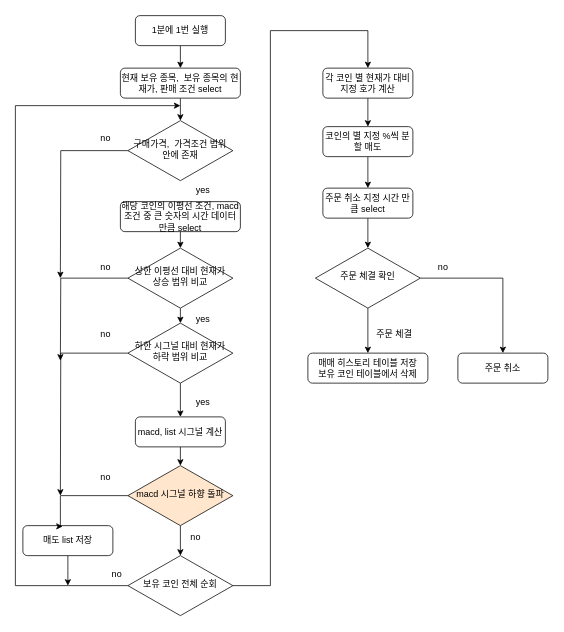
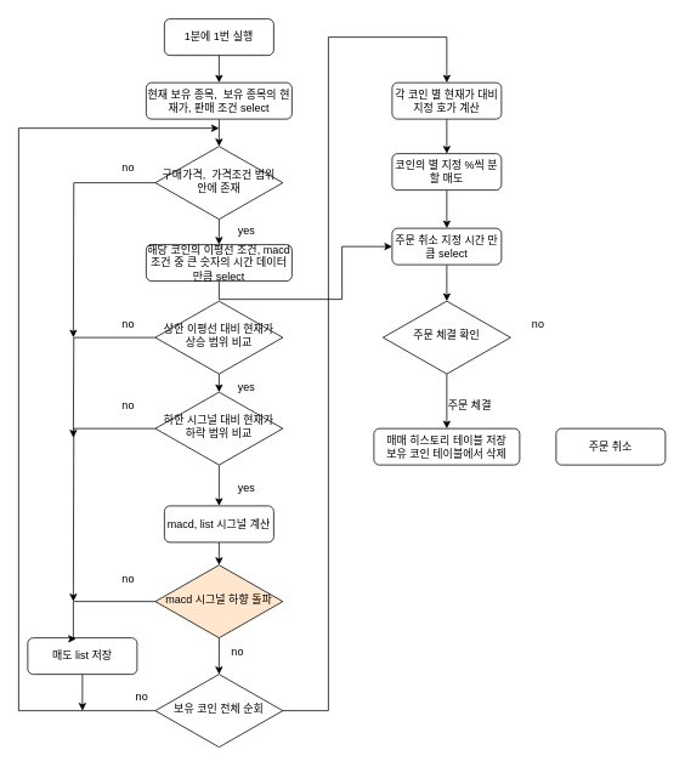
+ <mxCell id="16" style="edgeStyle=orthogonalEdgeStyle;rounded=0;orthogonalLoop=1;jettySize=auto;html=1;exitX=0.5;exitY=1;exitDx=0;exitDy=0;entryX=0.5;entryY=0;entryDx=0;entryDy=0;" parent="1" source="18" target="21" edge="1"><mxGeometry relative="1" as="geometry" /></mxCell>
- <mxCell id="20" style="edgeStyle=orthogonalEdgeStyle;rounded=0;orthogonalLoop=1;jettySize=auto;html=1;exitX=0.5;exitY=1;exitDx=0;exitDy=0;entryX=0.5;entryY=0;entryDx=0;entryDy=0;" parent="1" source="21" target="6" edge="1"><mxGeometry relative="1" as="geometry" /></mxCell>
+ <mxCell id="20" style="edgeStyle=orthogonalEdgeStyle;rounded=0;orthogonalLoop=1;jettySize=auto;html=1;exitX=0.5;exitY=1;exitDx=0;exitDy=0;" parent="1" source="21" target="40" edge="1"><mxGeometry relative="1" as="geometry" /></mxCell>
- <mxCell id="42" style="edgeStyle=orthogonalEdgeStyle;rounded=0;orthogonalLoop=1;jettySize=auto;html=1;exitX=1;exitY=0.5;exitDx=0;exitDy=0;entryX=0.5;entryY=0;entryDx=0;entryDy=0;" parent="1" source="43" target="46" edge="1"><mxGeometry relative="1" as="geometry" /></mxCell>
- <mxCell id="44" value="주문 체결" style="text;html=1;align=center;verticalAlign=middle;resizable=0;points=[];autosize=1;strokeColor=none;fillColor=none;" parent="1" vertex="1"><mxGeometry x="490" y="430" width="70" height="30" as="geometry" /></mxCell>
+ <mxCell id="44" value="주문 체결" style="text;html=1;align=center;verticalAlign=middle;resizable=0;points=[];autosize=1;strokeColor=none;fillColor=none;" parent="1" vertex="1"><mxGeometry x="480" y="430" width="70" height="30" as="geometry" /></mxCell>
